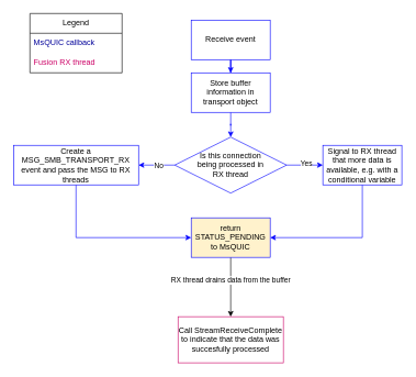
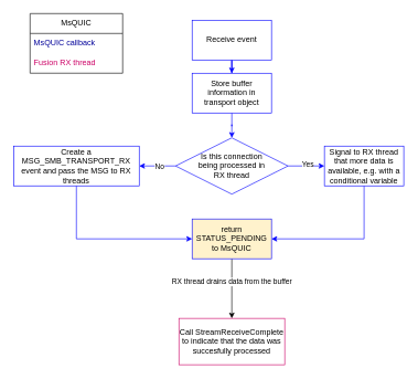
- <mxCell id="18" value="Legend" style="swimlane;fontStyle=0;childLayout=stackLayout;horizontal=1;startSize=30;horizontalStack=0;resizeParent=1;resizeParentMax=0;resizeLast=0;collapsible=1;marginBottom=0;whiteSpace=wrap;html=1;" vertex="1" parent="1"><mxGeometry x="45" y="20" width="140" height="90" as="geometry" /></mxCell>
+ <mxCell id="18" value="MsQUIC" style="swimlane;fontStyle=0;childLayout=stackLayout;horizontal=1;startSize=30;horizontalStack=0;resizeParent=1;resizeParentMax=0;resizeLast=0;collapsible=1;marginBottom=0;whiteSpace=wrap;html=1;" vertex="1" parent="1"><mxGeometry x="45" y="20" width="140" height="90" as="geometry" /></mxCell>
